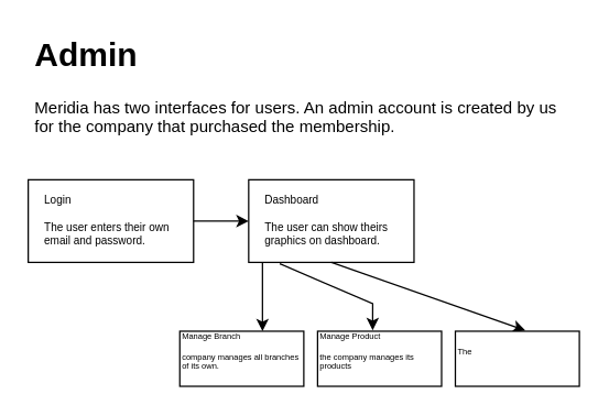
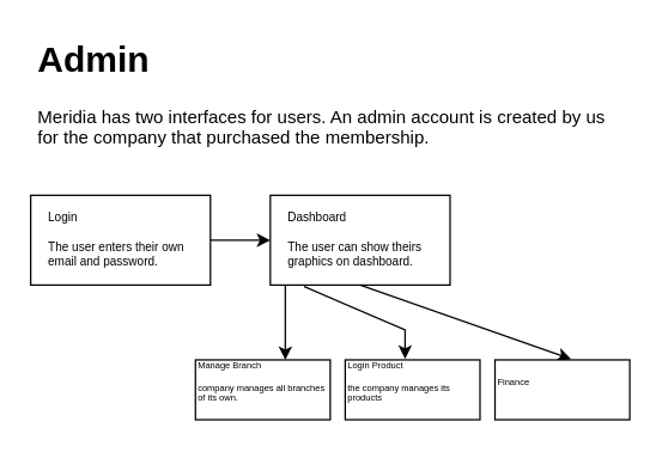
- <mxCell id="14" value="&lt;font style=&quot;font-size: 6px;&quot;&gt;Manage Product&amp;nbsp;&lt;br style=&quot;&quot;&gt;&lt;br style=&quot;&quot;&gt;the company manages its products&lt;/font&gt;" style="text;html=1;strokeColor=none;fillColor=none;align=left;verticalAlign=middle;whiteSpace=wrap;rounded=0;fontSize=6;" vertex="1" parent="1"><mxGeometry x="230" y="240" width="90" height="30" as="geometry" /></mxCell>
+ <mxCell id="14" value="&lt;font style=&quot;font-size: 6px;&quot;&gt;Login Product&amp;nbsp;&lt;br style=&quot;&quot;&gt;&lt;br style=&quot;&quot;&gt;the company manages its products&lt;/font&gt;" style="text;html=1;strokeColor=none;fillColor=none;align=left;verticalAlign=middle;whiteSpace=wrap;rounded=0;fontSize=6;" vertex="1" parent="1"><mxGeometry x="230" y="240" width="90" height="30" as="geometry" /></mxCell>
- <mxCell id="16" value="The" style="text;html=1;strokeColor=none;fillColor=none;align=left;verticalAlign=middle;whiteSpace=wrap;rounded=0;fontSize=6;" vertex="1" parent="1"><mxGeometry x="330" y="240" width="90" height="30" as="geometry" /></mxCell>
+ <mxCell id="16" value="Finance" style="text;html=1;strokeColor=none;fillColor=none;align=left;verticalAlign=middle;whiteSpace=wrap;rounded=0;fontSize=6;" vertex="1" parent="1"><mxGeometry x="330" y="240" width="90" height="30" as="geometry" /></mxCell>
